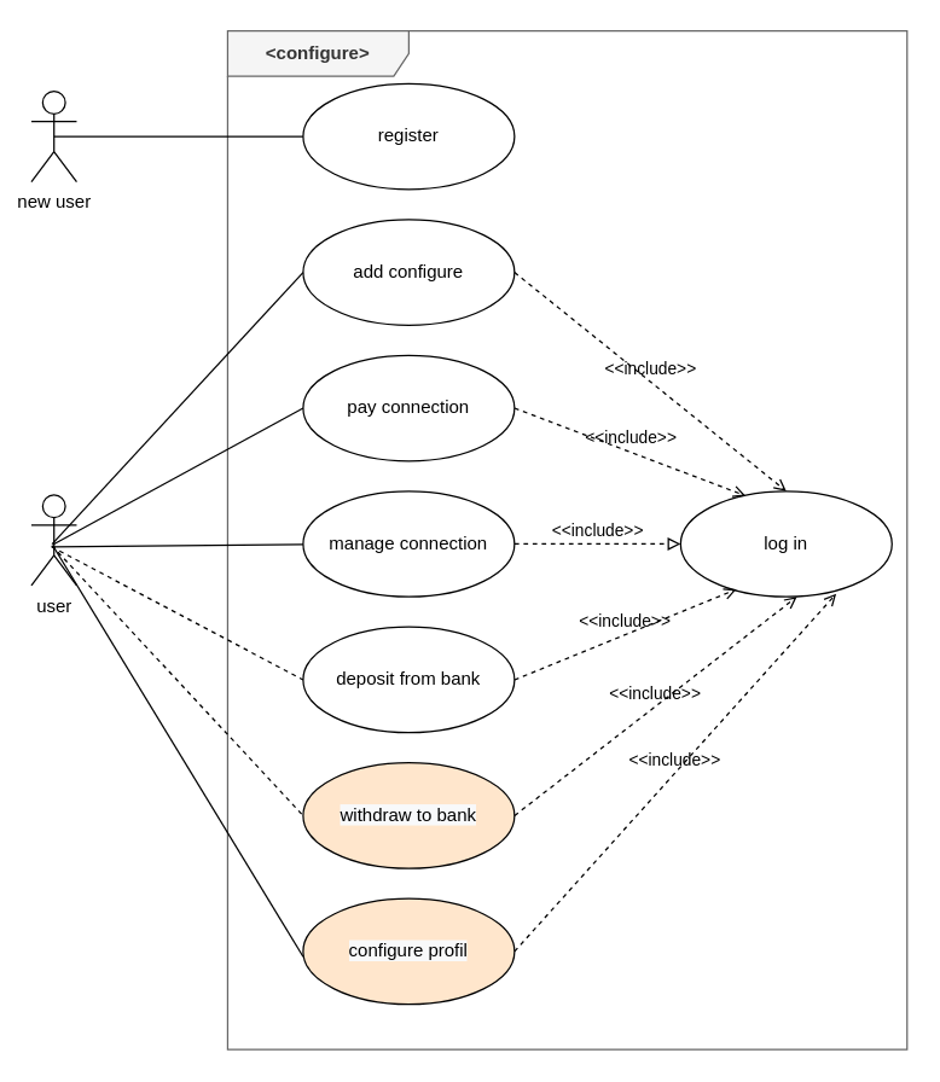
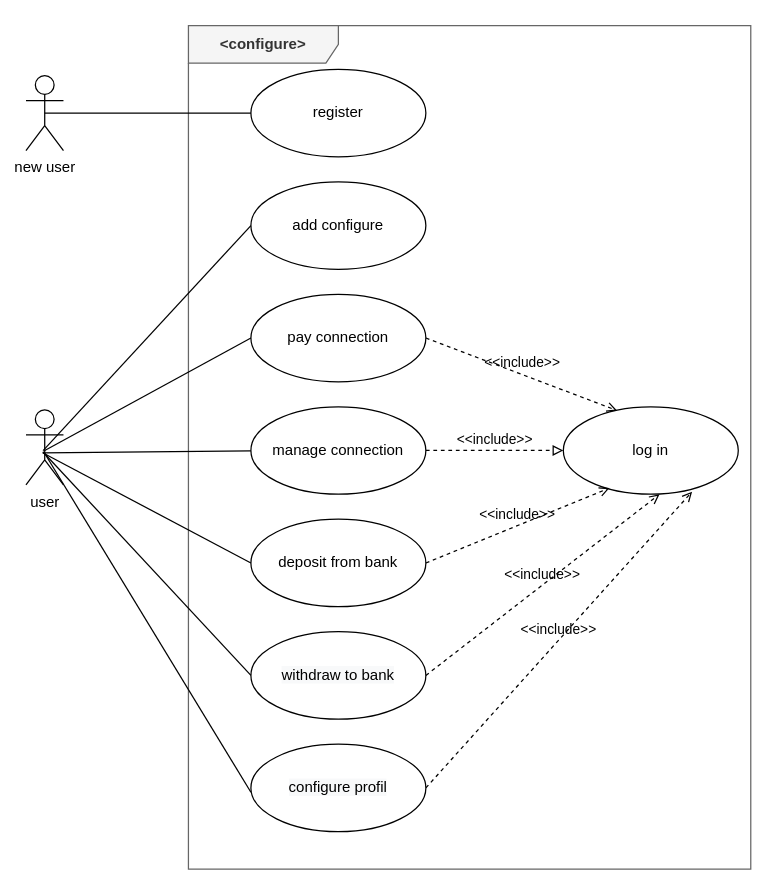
- <mxCell id="20" value="&amp;lt;&amp;lt;include&amp;gt;&amp;gt;" style="html=1;verticalAlign=bottom;labelBackgroundColor=none;endArrow=open;endFill=0;dashed=1;strokeWidth=1;entryX=0.5;entryY=0;entryDx=0;entryDy=0;exitX=1;exitY=0.5;exitDx=0;exitDy=0;" parent="1" source="4" target="9" edge="1"><mxGeometry width="160" relative="1" as="geometry"><mxPoint x="340" y="180" as="sourcePoint" /><mxPoint x="500" y="95" as="targetPoint" /></mxGeometry></mxCell>
- <mxCell id="16" value="" style="endArrow=none;html=1;entryX=0;entryY=0.5;entryDx=0;entryDy=0;exitX=0.444;exitY=0.572;exitDx=0;exitDy=0;exitPerimeter=0;dashed=1;" parent="1" source="10" target="7" edge="1"><mxGeometry relative="1" as="geometry"><mxPoint x="100" y="365" as="sourcePoint" /><mxPoint x="200" y="449.5" as="targetPoint" /></mxGeometry></mxCell>
+ <mxCell id="16" value="" style="endArrow=none;html=1;entryX=0;entryY=0.5;entryDx=0;entryDy=0;exitX=0.444;exitY=0.572;exitDx=0;exitDy=0;exitPerimeter=0;" parent="1" source="10" target="7" edge="1"><mxGeometry relative="1" as="geometry"><mxPoint x="100" y="365" as="sourcePoint" /><mxPoint x="200" y="449.5" as="targetPoint" /></mxGeometry></mxCell>
- <mxCell id="17" value="" style="endArrow=none;html=1;entryX=0;entryY=0.5;entryDx=0;entryDy=0;exitX=0.45;exitY=0.558;exitDx=0;exitDy=0;exitPerimeter=0;dashed=1;" parent="1" source="10" target="8" edge="1"><mxGeometry relative="1" as="geometry"><mxPoint x="100" y="385" as="sourcePoint" /><mxPoint x="200" y="539.5" as="targetPoint" /></mxGeometry></mxCell>
+ <mxCell id="17" value="" style="endArrow=none;html=1;entryX=0;entryY=0.5;entryDx=0;entryDy=0;exitX=0.45;exitY=0.558;exitDx=0;exitDy=0;exitPerimeter=0;" parent="1" source="10" target="8" edge="1"><mxGeometry relative="1" as="geometry"><mxPoint x="100" y="385" as="sourcePoint" /><mxPoint x="200" y="539.5" as="targetPoint" /></mxGeometry></mxCell>
- <mxCell id="8" value="&lt;span style=&quot;color: rgb(0 , 0 , 0) ; font-family: &amp;quot;helvetica&amp;quot; ; font-size: 12px ; font-style: normal ; font-weight: 400 ; letter-spacing: normal ; text-align: center ; text-indent: 0px ; text-transform: none ; word-spacing: 0px ; background-color: rgb(248 , 249 , 250) ; display: inline ; float: none&quot;&gt;withdraw to bank&lt;/span&gt;" style="ellipse;whiteSpace=wrap;html=1;fillColor=#ffe6cc;" parent="1" vertex="1"><mxGeometry x="200" y="505" width="140" height="70" as="geometry" /></mxCell>
+ <mxCell id="8" value="&lt;span style=&quot;color: rgb(0 , 0 , 0) ; font-family: &amp;quot;helvetica&amp;quot; ; font-size: 12px ; font-style: normal ; font-weight: 400 ; letter-spacing: normal ; text-align: center ; text-indent: 0px ; text-transform: none ; word-spacing: 0px ; background-color: rgb(248 , 249 , 250) ; display: inline ; float: none&quot;&gt;withdraw to bank&lt;/span&gt;" style="ellipse;whiteSpace=wrap;html=1;" parent="1" vertex="1"><mxGeometry x="200" y="505" width="140" height="70" as="geometry" /></mxCell>
- <mxCell id="24" value="&lt;span style=&quot;color: rgb(0 , 0 , 0) ; font-family: &amp;quot;helvetica&amp;quot; ; font-size: 12px ; font-style: normal ; font-weight: 400 ; letter-spacing: normal ; text-align: center ; text-indent: 0px ; text-transform: none ; word-spacing: 0px ; background-color: rgb(248 , 249 , 250) ; display: inline ; float: none&quot;&gt;configure profil&lt;/span&gt;" style="ellipse;whiteSpace=wrap;html=1;fillColor=#ffe6cc;" parent="1" vertex="1"><mxGeometry x="200" y="595" width="140" height="70" as="geometry" /></mxCell>
+ <mxCell id="24" value="&lt;span style=&quot;color: rgb(0 , 0 , 0) ; font-family: &amp;quot;helvetica&amp;quot; ; font-size: 12px ; font-style: normal ; font-weight: 400 ; letter-spacing: normal ; text-align: center ; text-indent: 0px ; text-transform: none ; word-spacing: 0px ; background-color: rgb(248 , 249 , 250) ; display: inline ; float: none&quot;&gt;configure profil&lt;/span&gt;" style="ellipse;whiteSpace=wrap;html=1;" parent="1" vertex="1"><mxGeometry x="200" y="595" width="140" height="70" as="geometry" /></mxCell>
